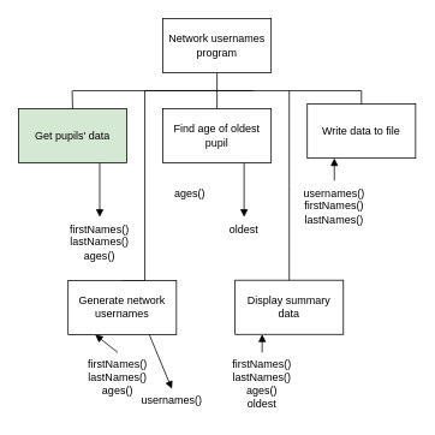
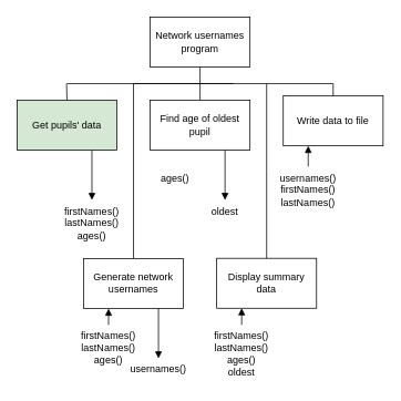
- <mxCell id="7" value="Generate network usernames" style="rounded=0;whiteSpace=wrap;html=1;" parent="1" vertex="1"><mxGeometry x="75" y="310.42" width="120" height="60" as="geometry" /></mxCell>
+ <mxCell id="7" value="Generate network usernames" style="rounded=0;whiteSpace=wrap;html=1;" parent="1" vertex="1"><mxGeometry x="100" y="310.42" width="120" height="60" as="geometry" /></mxCell>
